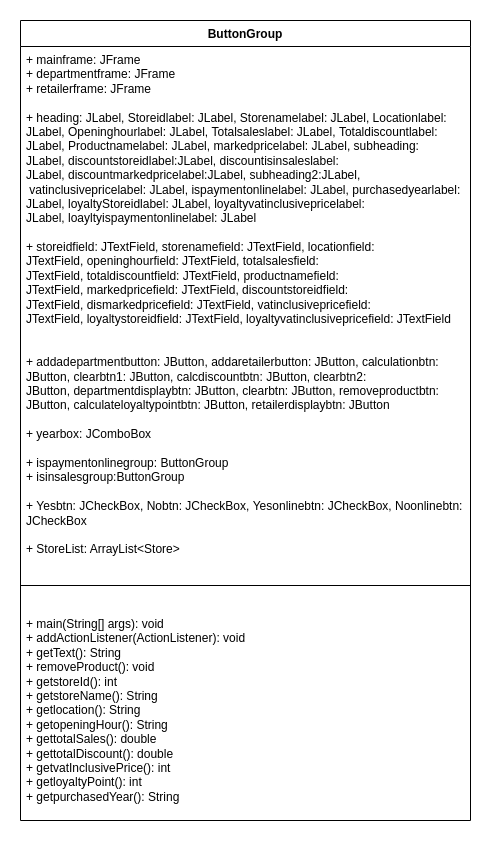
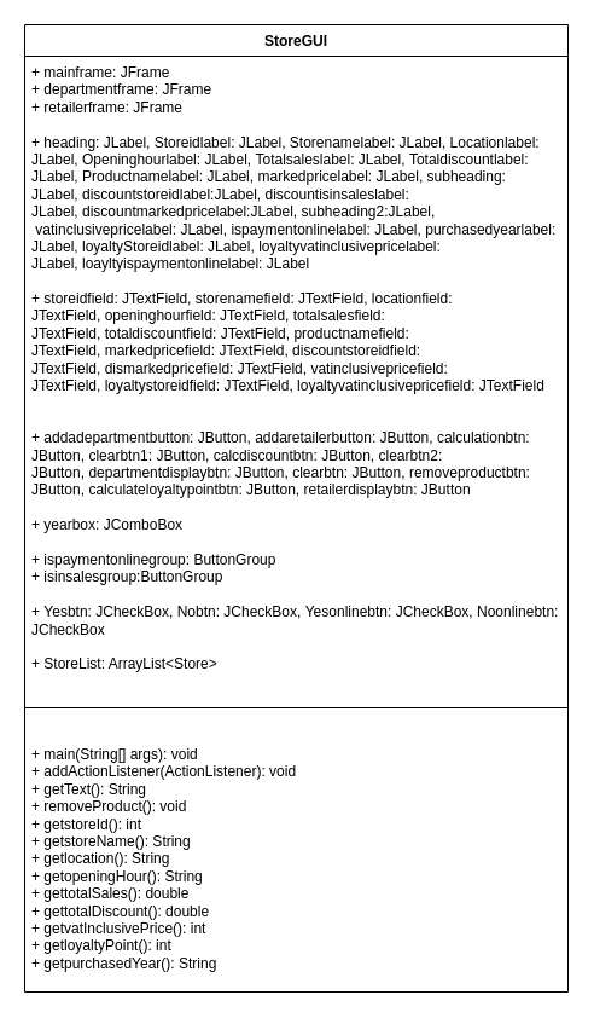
- <mxCell id="2" value="ButtonGroup" style="swimlane;fontStyle=1;align=center;verticalAlign=top;childLayout=stackLayout;horizontal=1;startSize=26;horizontalStack=0;resizeParent=1;resizeParentMax=0;resizeLast=0;collapsible=1;marginBottom=0;whiteSpace=wrap;html=1;" vertex="1" parent="1"><mxGeometry x="20" y="20" width="450" height="800" as="geometry" /></mxCell>
+ <mxCell id="2" value="StoreGUI" style="swimlane;fontStyle=1;align=center;verticalAlign=top;childLayout=stackLayout;horizontal=1;startSize=26;horizontalStack=0;resizeParent=1;resizeParentMax=0;resizeLast=0;collapsible=1;marginBottom=0;whiteSpace=wrap;html=1;" vertex="1" parent="1"><mxGeometry x="20" y="20" width="450" height="800" as="geometry" /></mxCell>
